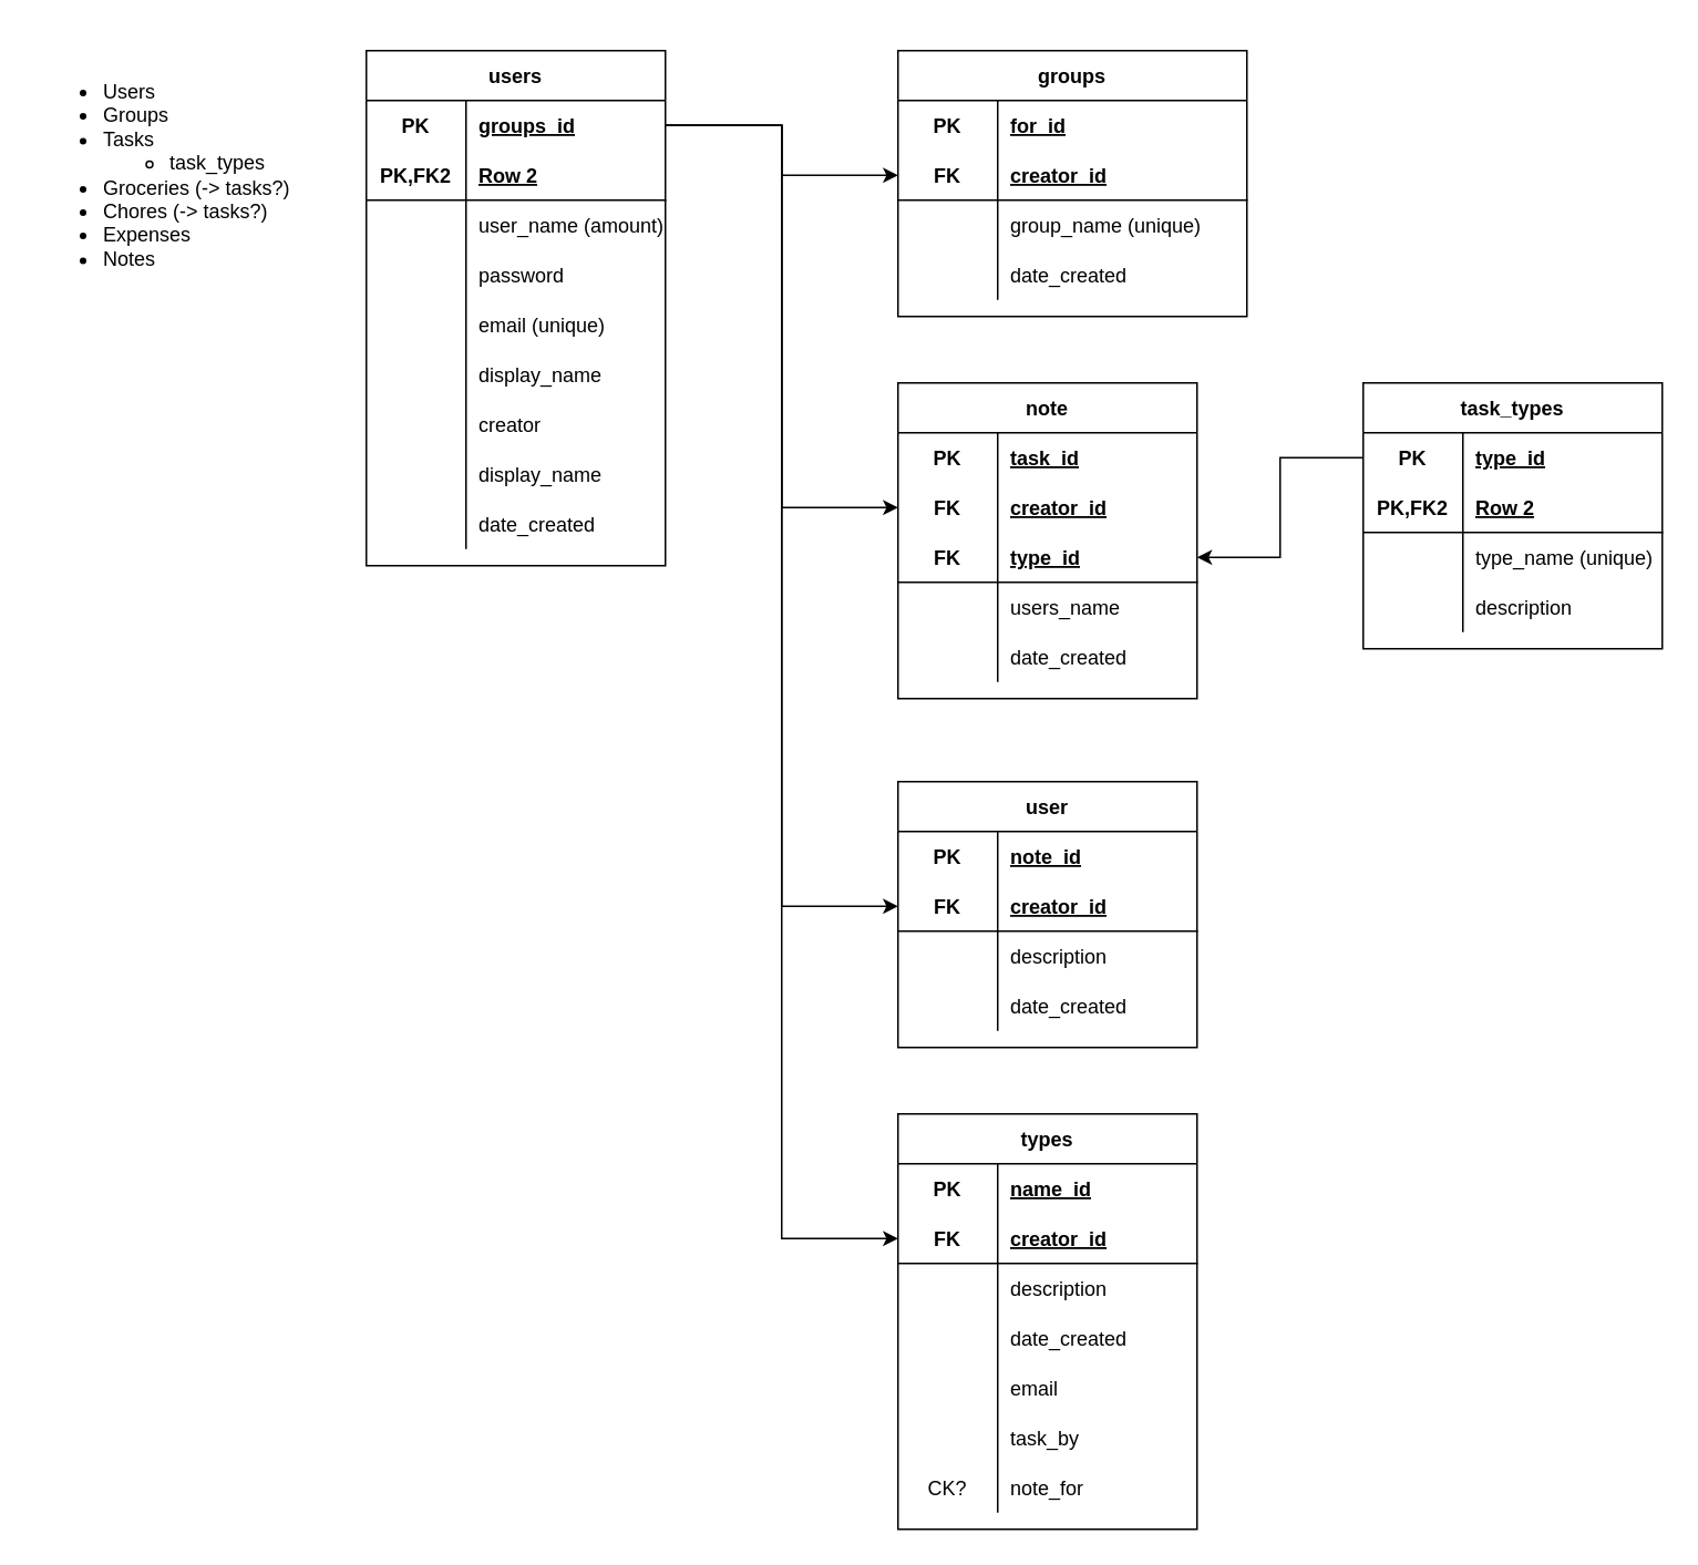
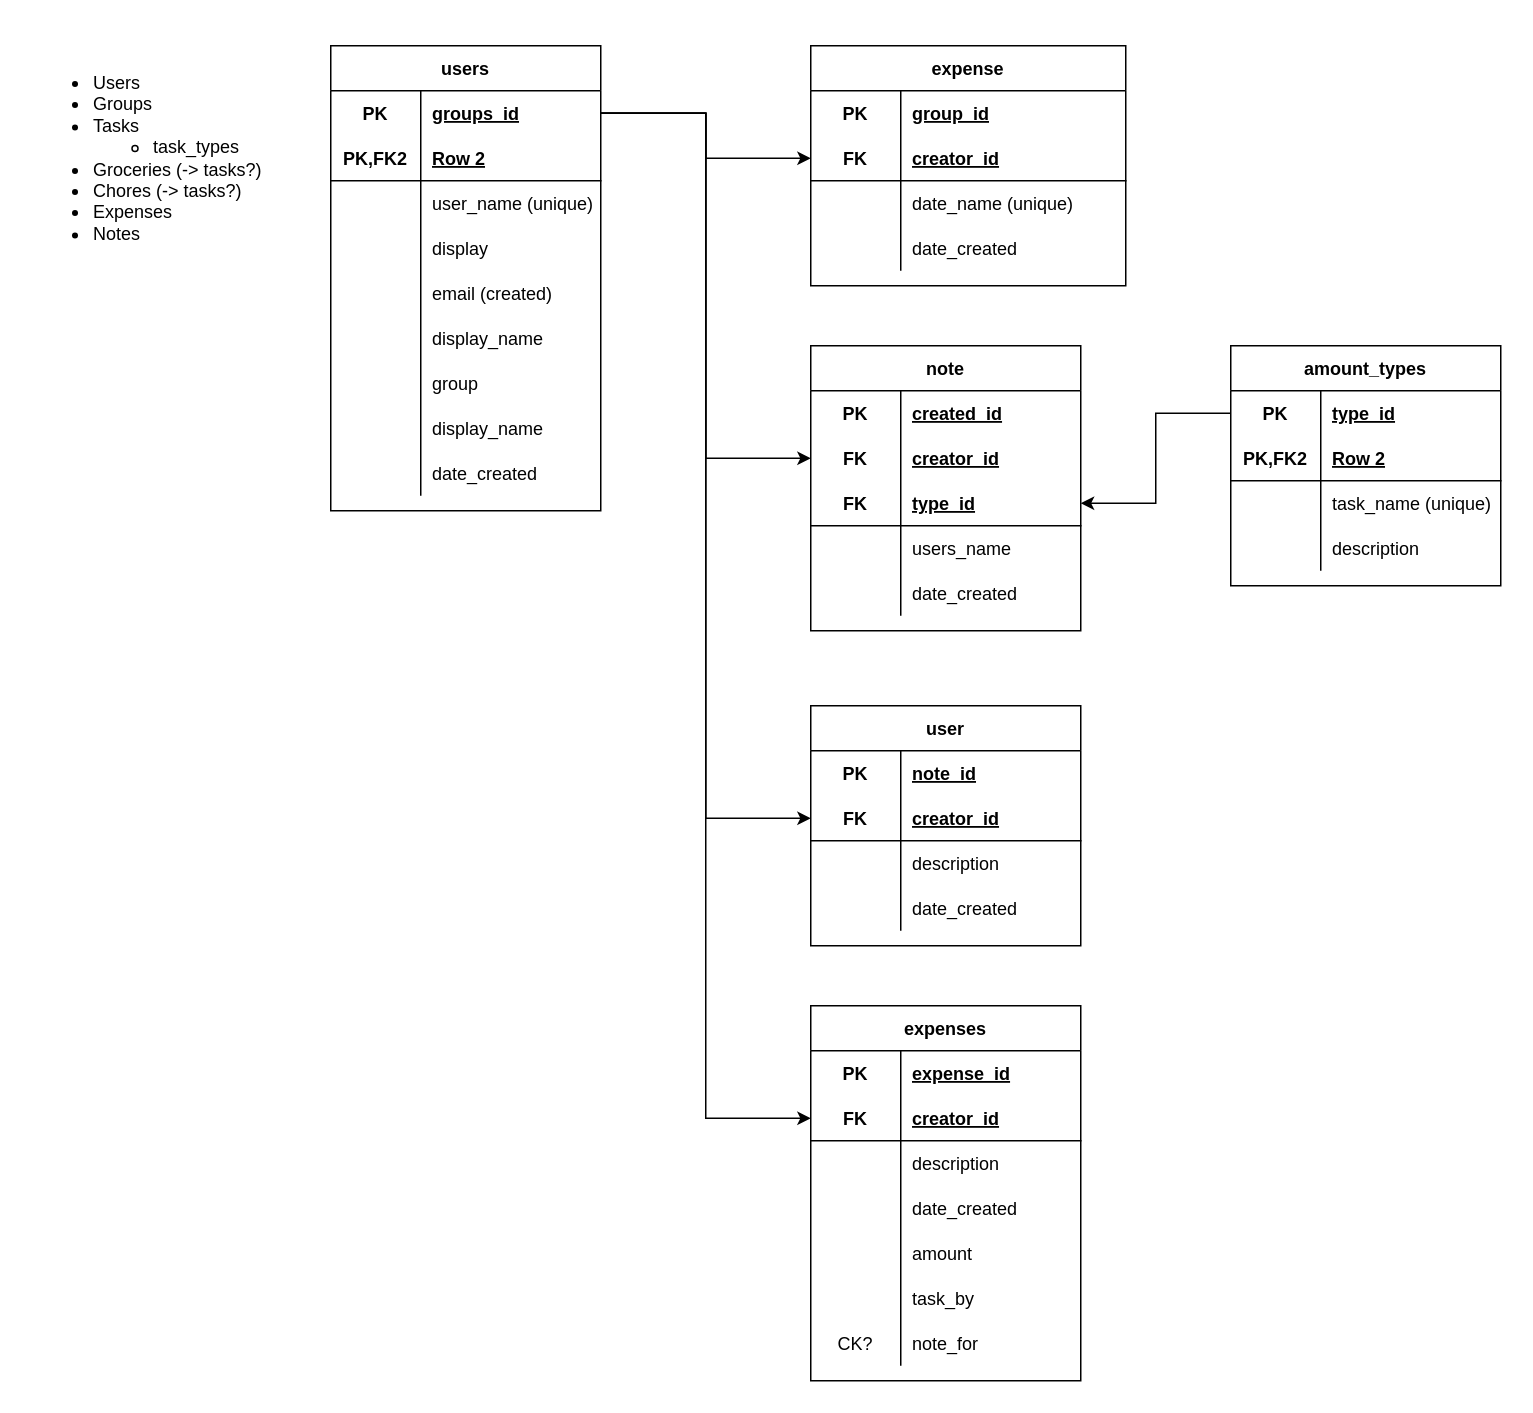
- <mxCell id="31" value="groups" style="shape=table;startSize=30;container=1;collapsible=1;childLayout=tableLayout;fixedRows=1;rowLines=0;fontStyle=1;align=center;resizeLast=1;" vertex="1" parent="1"><mxGeometry x="540" y="30" width="210" height="160" as="geometry" /></mxCell>
+ <mxCell id="31" value="expense" style="shape=table;startSize=30;container=1;collapsible=1;childLayout=tableLayout;fixedRows=1;rowLines=0;fontStyle=1;align=center;resizeLast=1;" vertex="1" parent="1"><mxGeometry x="540" y="30" width="210" height="160" as="geometry" /></mxCell>
- <mxCell id="34" value="for_id" style="shape=partialRectangle;connectable=0;fillColor=none;top=0;left=0;bottom=0;right=0;align=left;spacingLeft=6;fontStyle=5;overflow=hidden;" vertex="1" parent="32"><mxGeometry x="60" width="150" height="30" as="geometry"><mxRectangle width="150" height="30" as="alternateBounds" /></mxGeometry></mxCell>
+ <mxCell id="34" value="group_id" style="shape=partialRectangle;connectable=0;fillColor=none;top=0;left=0;bottom=0;right=0;align=left;spacingLeft=6;fontStyle=5;overflow=hidden;" vertex="1" parent="32"><mxGeometry x="60" width="150" height="30" as="geometry"><mxRectangle width="150" height="30" as="alternateBounds" /></mxGeometry></mxCell>
- <mxCell id="11" value="user_name (amount)" style="shape=partialRectangle;connectable=0;fillColor=none;top=0;left=0;bottom=0;right=0;align=left;spacingLeft=6;overflow=hidden;" vertex="1" parent="9"><mxGeometry x="60" width="120" height="30" as="geometry"><mxRectangle width="120" height="30" as="alternateBounds" /></mxGeometry></mxCell>
+ <mxCell id="11" value="user_name (unique)" style="shape=partialRectangle;connectable=0;fillColor=none;top=0;left=0;bottom=0;right=0;align=left;spacingLeft=6;overflow=hidden;" vertex="1" parent="9"><mxGeometry x="60" width="120" height="30" as="geometry"><mxRectangle width="120" height="30" as="alternateBounds" /></mxGeometry></mxCell>
- <mxCell id="40" value="group_name (unique)" style="shape=partialRectangle;connectable=0;fillColor=none;top=0;left=0;bottom=0;right=0;align=left;spacingLeft=6;overflow=hidden;" vertex="1" parent="38"><mxGeometry x="60" width="150" height="30" as="geometry"><mxRectangle width="150" height="30" as="alternateBounds" /></mxGeometry></mxCell>
+ <mxCell id="40" value="date_name (unique)" style="shape=partialRectangle;connectable=0;fillColor=none;top=0;left=0;bottom=0;right=0;align=left;spacingLeft=6;overflow=hidden;" vertex="1" parent="38"><mxGeometry x="60" width="150" height="30" as="geometry"><mxRectangle width="150" height="30" as="alternateBounds" /></mxGeometry></mxCell>
- <mxCell id="14" value="password" style="shape=partialRectangle;connectable=0;fillColor=none;top=0;left=0;bottom=0;right=0;align=left;spacingLeft=6;overflow=hidden;" vertex="1" parent="12"><mxGeometry x="60" width="120" height="30" as="geometry"><mxRectangle width="120" height="30" as="alternateBounds" /></mxGeometry></mxCell>
+ <mxCell id="14" value="display" style="shape=partialRectangle;connectable=0;fillColor=none;top=0;left=0;bottom=0;right=0;align=left;spacingLeft=6;overflow=hidden;" vertex="1" parent="12"><mxGeometry x="60" width="120" height="30" as="geometry"><mxRectangle width="120" height="30" as="alternateBounds" /></mxGeometry></mxCell>
- <mxCell id="17" value="email (unique)" style="shape=partialRectangle;connectable=0;fillColor=none;top=0;left=0;bottom=0;right=0;align=left;spacingLeft=6;overflow=hidden;" vertex="1" parent="15"><mxGeometry x="60" width="120" height="30" as="geometry"><mxRectangle width="120" height="30" as="alternateBounds" /></mxGeometry></mxCell>
+ <mxCell id="17" value="email (created)" style="shape=partialRectangle;connectable=0;fillColor=none;top=0;left=0;bottom=0;right=0;align=left;spacingLeft=6;overflow=hidden;" vertex="1" parent="15"><mxGeometry x="60" width="120" height="30" as="geometry"><mxRectangle width="120" height="30" as="alternateBounds" /></mxGeometry></mxCell>
- <mxCell id="62" value="task_types" style="shape=table;startSize=30;container=1;collapsible=1;childLayout=tableLayout;fixedRows=1;rowLines=0;fontStyle=1;align=center;resizeLast=1;" vertex="1" parent="1"><mxGeometry x="820" y="230" width="180" height="160" as="geometry" /></mxCell>
+ <mxCell id="62" value="amount_types" style="shape=table;startSize=30;container=1;collapsible=1;childLayout=tableLayout;fixedRows=1;rowLines=0;fontStyle=1;align=center;resizeLast=1;" vertex="1" parent="1"><mxGeometry x="820" y="230" width="180" height="160" as="geometry" /></mxCell>
- <mxCell id="23" value="creator" style="shape=partialRectangle;connectable=0;fillColor=none;top=0;left=0;bottom=0;right=0;align=left;spacingLeft=6;overflow=hidden;" vertex="1" parent="21"><mxGeometry x="60" width="120" height="30" as="geometry"><mxRectangle width="120" height="30" as="alternateBounds" /></mxGeometry></mxCell>
+ <mxCell id="23" value="group" style="shape=partialRectangle;connectable=0;fillColor=none;top=0;left=0;bottom=0;right=0;align=left;spacingLeft=6;overflow=hidden;" vertex="1" parent="21"><mxGeometry x="60" width="120" height="30" as="geometry"><mxRectangle width="120" height="30" as="alternateBounds" /></mxGeometry></mxCell>
- <mxCell id="48" value="task_id" style="shape=partialRectangle;connectable=0;fillColor=none;top=0;left=0;bottom=0;right=0;align=left;spacingLeft=6;fontStyle=5;overflow=hidden;" vertex="1" parent="46"><mxGeometry x="60" width="120" height="30" as="geometry"><mxRectangle width="120" height="30" as="alternateBounds" /></mxGeometry></mxCell>
+ <mxCell id="48" value="created_id" style="shape=partialRectangle;connectable=0;fillColor=none;top=0;left=0;bottom=0;right=0;align=left;spacingLeft=6;fontStyle=5;overflow=hidden;" vertex="1" parent="46"><mxGeometry x="60" width="120" height="30" as="geometry"><mxRectangle width="120" height="30" as="alternateBounds" /></mxGeometry></mxCell>
- <mxCell id="71" value="type_name (unique)" style="shape=partialRectangle;connectable=0;fillColor=none;top=0;left=0;bottom=0;right=0;align=left;spacingLeft=6;overflow=hidden;" vertex="1" parent="69"><mxGeometry x="60" width="120" height="30" as="geometry"><mxRectangle width="120" height="30" as="alternateBounds" /></mxGeometry></mxCell>
+ <mxCell id="71" value="task_name (unique)" style="shape=partialRectangle;connectable=0;fillColor=none;top=0;left=0;bottom=0;right=0;align=left;spacingLeft=6;overflow=hidden;" vertex="1" parent="69"><mxGeometry x="60" width="120" height="30" as="geometry"><mxRectangle width="120" height="30" as="alternateBounds" /></mxGeometry></mxCell>
- <mxCell id="88" value="types" style="shape=table;startSize=30;container=1;collapsible=1;childLayout=tableLayout;fixedRows=1;rowLines=0;fontStyle=1;align=center;resizeLast=1;" vertex="1" parent="1"><mxGeometry x="540" y="670" width="180" height="250" as="geometry"><mxRectangle x="360" y="760" width="90" height="30" as="alternateBounds" /></mxGeometry></mxCell>
+ <mxCell id="88" value="expenses" style="shape=table;startSize=30;container=1;collapsible=1;childLayout=tableLayout;fixedRows=1;rowLines=0;fontStyle=1;align=center;resizeLast=1;" vertex="1" parent="1"><mxGeometry x="540" y="670" width="180" height="250" as="geometry"><mxRectangle x="360" y="760" width="90" height="30" as="alternateBounds" /></mxGeometry></mxCell>
- <mxCell id="91" value="name_id" style="shape=partialRectangle;connectable=0;fillColor=none;top=0;left=0;bottom=0;right=0;align=left;spacingLeft=6;fontStyle=5;overflow=hidden;" vertex="1" parent="89"><mxGeometry x="60" width="120" height="30" as="geometry"><mxRectangle width="120" height="30" as="alternateBounds" /></mxGeometry></mxCell>
+ <mxCell id="91" value="expense_id" style="shape=partialRectangle;connectable=0;fillColor=none;top=0;left=0;bottom=0;right=0;align=left;spacingLeft=6;fontStyle=5;overflow=hidden;" vertex="1" parent="89"><mxGeometry x="60" width="120" height="30" as="geometry"><mxRectangle width="120" height="30" as="alternateBounds" /></mxGeometry></mxCell>
- <mxCell id="103" value="email" style="shape=partialRectangle;connectable=0;fillColor=none;top=0;left=0;bottom=0;right=0;align=left;spacingLeft=6;overflow=hidden;" vertex="1" parent="101"><mxGeometry x="60" width="120" height="30" as="geometry"><mxRectangle width="120" height="30" as="alternateBounds" /></mxGeometry></mxCell>
+ <mxCell id="103" value="amount" style="shape=partialRectangle;connectable=0;fillColor=none;top=0;left=0;bottom=0;right=0;align=left;spacingLeft=6;overflow=hidden;" vertex="1" parent="101"><mxGeometry x="60" width="120" height="30" as="geometry"><mxRectangle width="120" height="30" as="alternateBounds" /></mxGeometry></mxCell>
